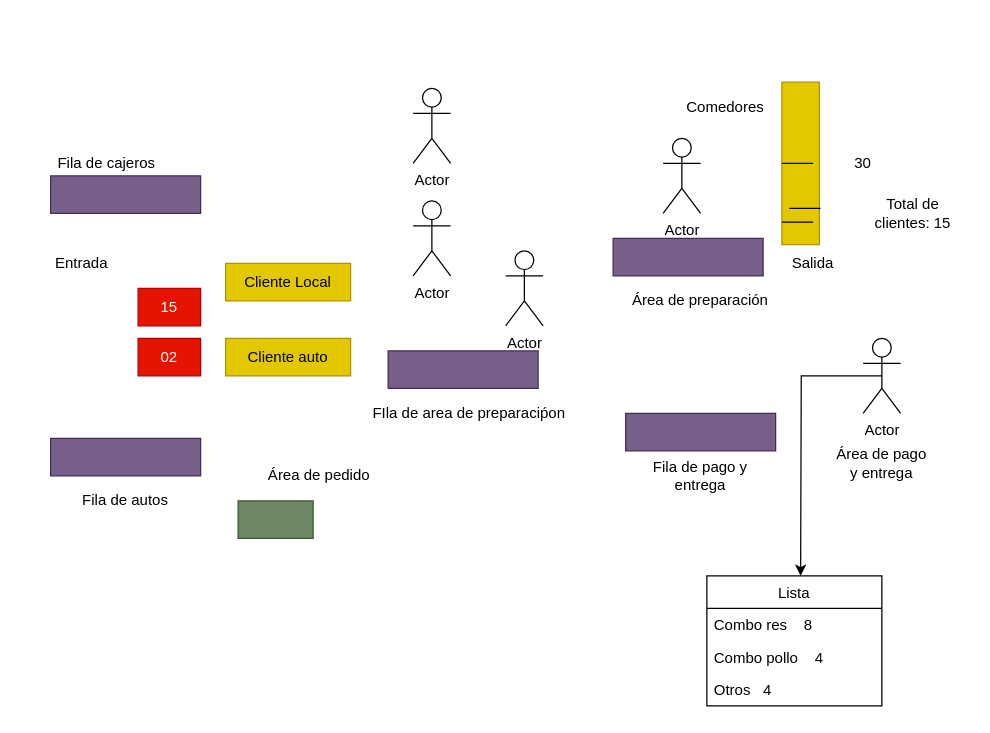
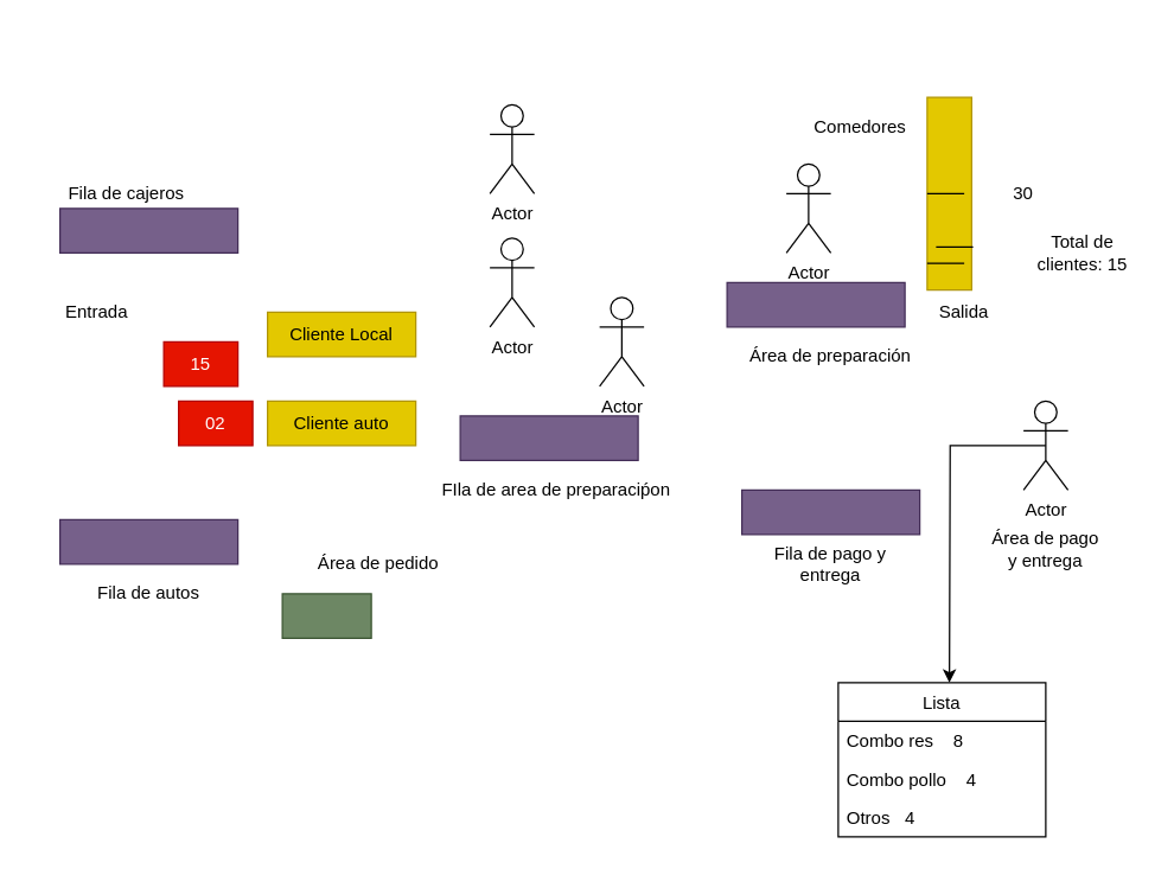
- <mxCell id="7" value="02" style="rounded=0;whiteSpace=wrap;html=1;fillColor=#e51400;strokeColor=#B20000;fontColor=#ffffff;" vertex="1" parent="1"><mxGeometry x="110" y="270" width="50" height="30" as="geometry" /></mxCell>
+ <mxCell id="7" value="02" style="rounded=0;whiteSpace=wrap;html=1;fillColor=#e51400;strokeColor=#B20000;fontColor=#ffffff;" vertex="1" parent="1"><mxGeometry x="120" y="270" width="50" height="30" as="geometry" /></mxCell>
